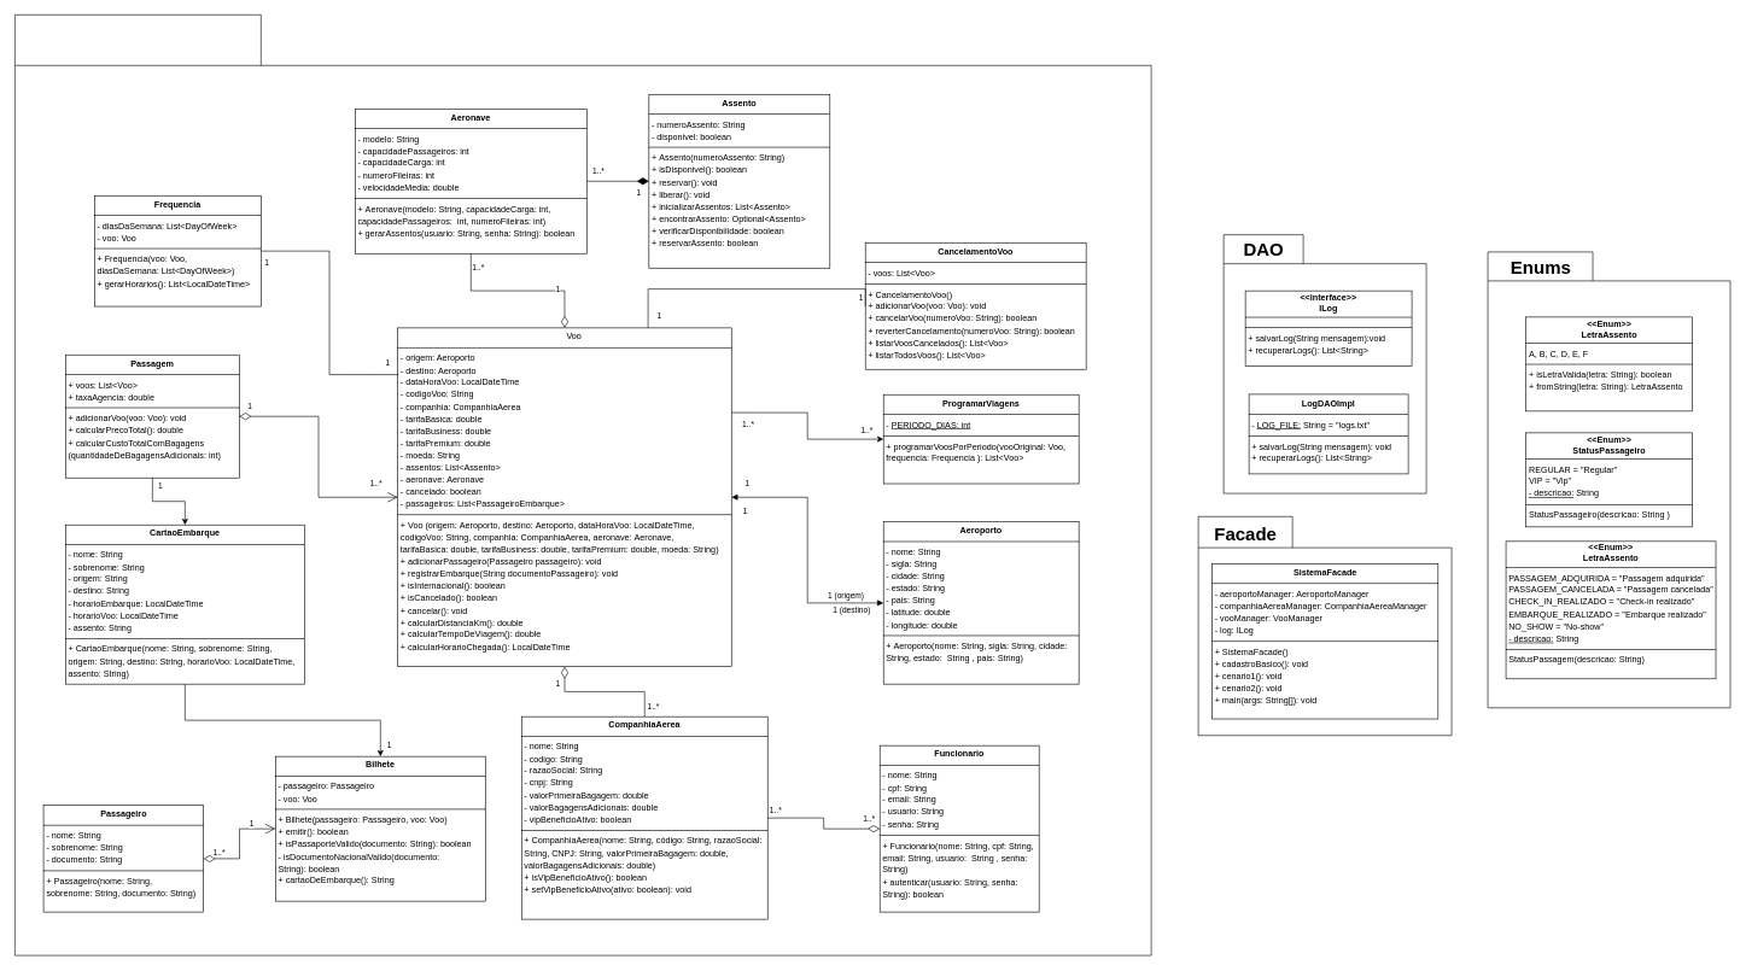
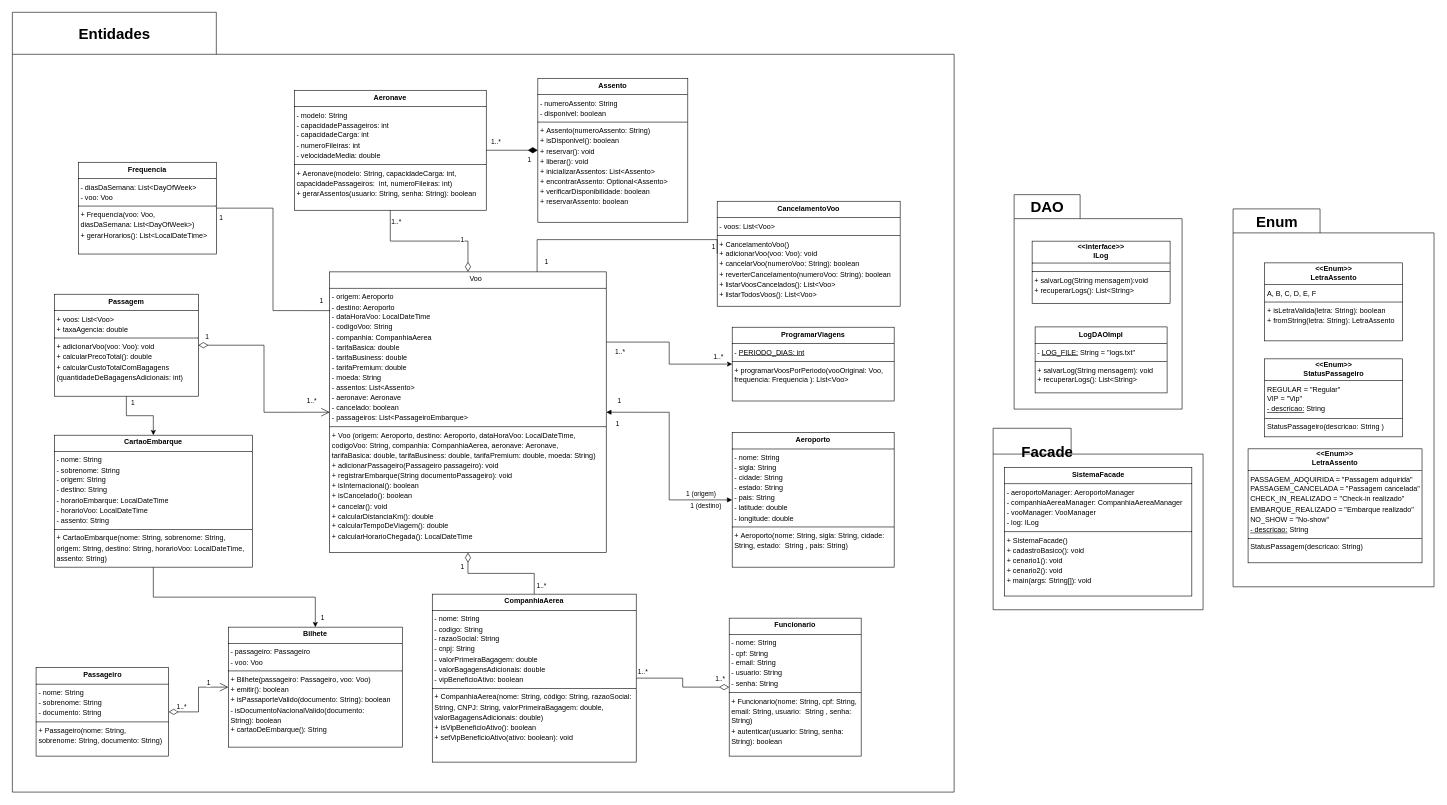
+ <mxCell id="48" value="&lt;font style=&quot;font-size: 25px;&quot;&gt;Entidades&lt;/font&gt;" style="text;align=center;fontStyle=1;verticalAlign=middle;spacingLeft=3;spacingRight=3;strokeColor=none;rotatable=0;points=[[0,0.5],[1,0.5]];portConstraint=eastwest;html=1;" parent="1" vertex="1"><mxGeometry x="20" y="20" width="340" height="70" as="geometry" /></mxCell>
- <mxCell id="58" value="&lt;font style=&quot;font-size: 25px;&quot;&gt;Enums&lt;/font&gt;" style="text;align=center;fontStyle=1;verticalAlign=middle;spacingLeft=3;spacingRight=3;strokeColor=none;rotatable=0;points=[[0,0.5],[1,0.5]];portConstraint=eastwest;html=1;" vertex="1" parent="1"><mxGeometry x="2055" y="347.75" width="145" height="40" as="geometry" /></mxCell>
+ <mxCell id="58" value="&lt;font style=&quot;font-size: 25px;&quot;&gt;Enum&lt;/font&gt;" style="text;align=center;fontStyle=1;verticalAlign=middle;spacingLeft=3;spacingRight=3;strokeColor=none;rotatable=0;points=[[0,0.5],[1,0.5]];portConstraint=eastwest;html=1;" vertex="1" parent="1"><mxGeometry x="2055" y="347.75" width="145" height="40" as="geometry" /></mxCell>
- <mxCell id="62" value="&lt;span style=&quot;font-size: 25px;&quot;&gt;Facade&lt;/span&gt;" style="text;align=center;fontStyle=1;verticalAlign=middle;spacingLeft=3;spacingRight=3;strokeColor=none;rotatable=0;points=[[0,0.5],[1,0.5]];portConstraint=eastwest;html=1;" vertex="1" parent="1"><mxGeometry x="1655" y="716.75" width="130" height="40" as="geometry" /></mxCell>
+ <mxCell id="62" value="&lt;span style=&quot;font-size: 25px;&quot;&gt;Facade&lt;/span&gt;" style="text;align=center;fontStyle=1;verticalAlign=middle;spacingLeft=3;spacingRight=3;strokeColor=none;rotatable=0;points=[[0,0.5],[1,0.5]];portConstraint=eastwest;html=1;" vertex="1" parent="1"><mxGeometry x="1680" y="731.75" width="130" height="40" as="geometry" /></mxCell>
